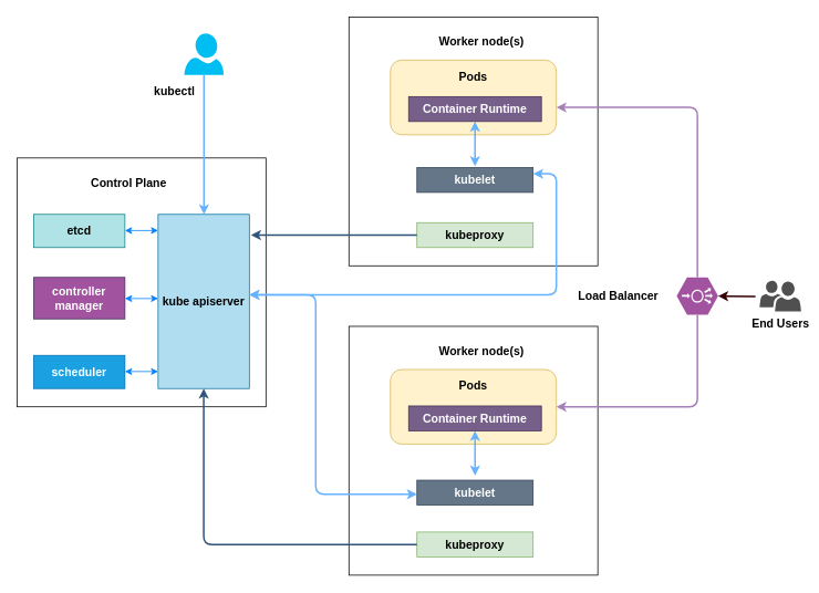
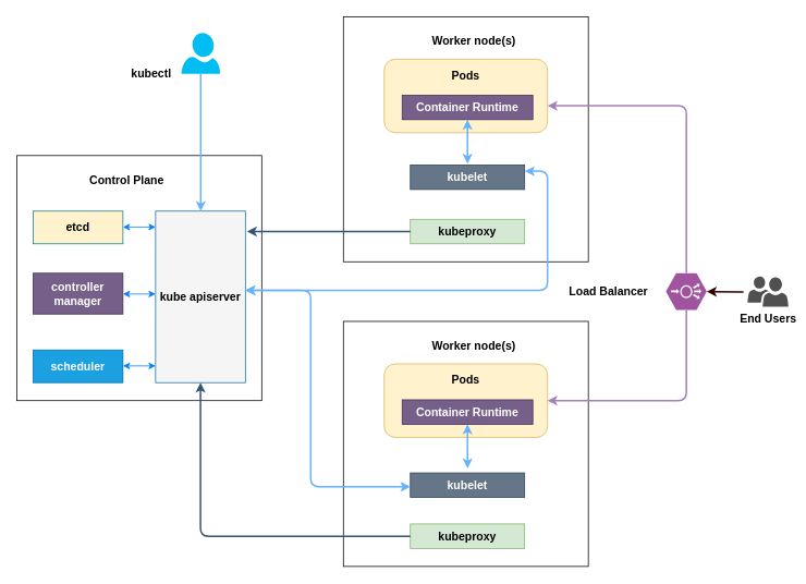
- <mxCell id="16" value="kubectl" style="text;html=1;strokeColor=none;fillColor=none;align=center;verticalAlign=middle;whiteSpace=wrap;rounded=0;fontSize=14;fontStyle=1" vertex="1" parent="1"><mxGeometry x="190" y="100" width="40" height="20" as="geometry" /></mxCell>
+ <mxCell id="16" value="kubectl" style="text;html=1;strokeColor=none;fillColor=none;align=center;verticalAlign=middle;whiteSpace=wrap;rounded=0;fontSize=14;fontStyle=1" vertex="1" parent="1"><mxGeometry x="165" y="80" width="40" height="20" as="geometry" /></mxCell>
- <mxCell id="3" value="etcd" style="rounded=0;whiteSpace=wrap;html=1;fontStyle=1;fontSize=14;fillColor=#b0e3e6;strokeColor=#0e8088;" vertex="1" parent="1"><mxGeometry x="40" y="258" width="110" height="40" as="geometry" /></mxCell>
+ <mxCell id="3" value="etcd" style="rounded=0;whiteSpace=wrap;html=1;fontStyle=1;fontSize=14;fillColor=#fff2cc;strokeColor=#0e8088;" vertex="1" parent="1"><mxGeometry x="40" y="258" width="110" height="40" as="geometry" /></mxCell>
- <mxCell id="4" value="controller manager" style="rounded=0;whiteSpace=wrap;html=1;fontStyle=1;fontSize=14;verticalAlign=middle;fillColor=#a153a0;strokeColor=#432D57;fontColor=#ffffff;" vertex="1" parent="1"><mxGeometry x="40" y="334" width="110" height="50" as="geometry" /></mxCell>
+ <mxCell id="4" value="controller manager" style="rounded=0;whiteSpace=wrap;html=1;fontStyle=1;fontSize=14;verticalAlign=middle;fillColor=#76608a;strokeColor=#432D57;fontColor=#ffffff;" vertex="1" parent="1"><mxGeometry x="40" y="334" width="110" height="50" as="geometry" /></mxCell>
- <mxCell id="6" value="kube apiserver" style="rounded=0;whiteSpace=wrap;html=1;fontSize=14;fontStyle=1;fillColor=#b1ddf0;strokeColor=#10739e;" vertex="1" parent="1"><mxGeometry x="190" y="258" width="110" height="210" as="geometry" /></mxCell>
+ <mxCell id="6" value="kube apiserver" style="rounded=0;whiteSpace=wrap;html=1;fontSize=14;fontStyle=1;fillColor=#f5f5f5;strokeColor=#10739e;" vertex="1" parent="1"><mxGeometry x="190" y="258" width="110" height="210" as="geometry" /></mxCell>
